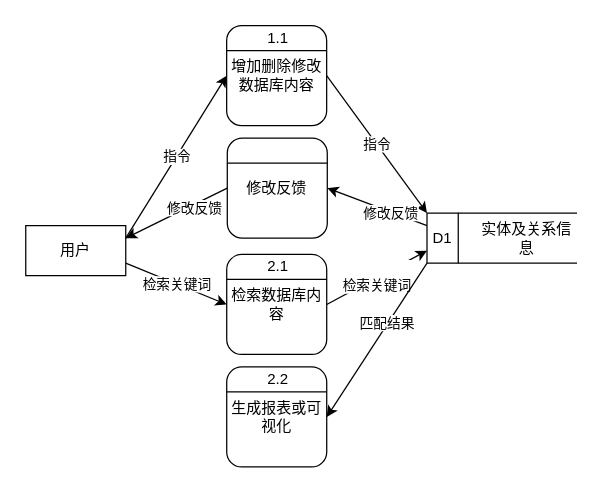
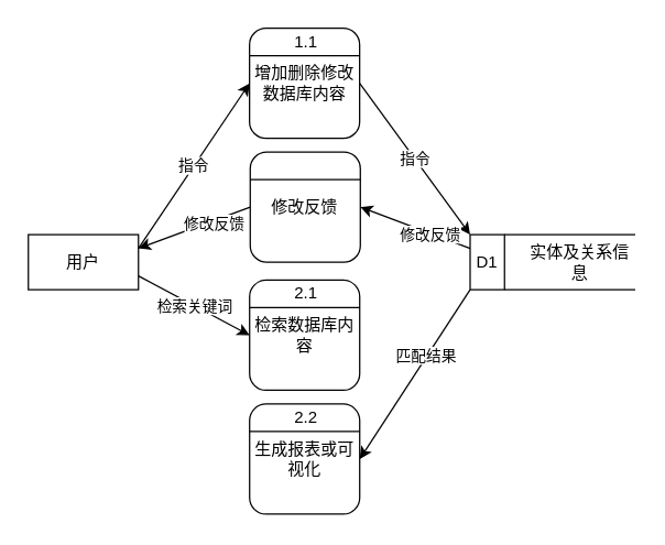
- <mxCell id="3" value="用户" style="rounded=0;whiteSpace=wrap;html=1;" parent="1" vertex="1"><mxGeometry x="20" y="180" width="80" height="40" as="geometry" /></mxCell>
+ <mxCell id="3" value="用户" style="rounded=0;whiteSpace=wrap;html=1;" parent="1" vertex="1"><mxGeometry x="20" y="170" width="80" height="40" as="geometry" /></mxCell>
- <mxCell id="15" value="&lt;br&gt;检索关键词" style="edgeStyle=none;html=1;exitX=1;exitY=0.5;exitDx=0;exitDy=0;entryX=0;entryY=0.75;entryDx=0;entryDy=0;" parent="1" source="16" target="9" edge="1"><mxGeometry relative="1" as="geometry"><mxPoint x="350" y="193.08" as="targetPoint" /></mxGeometry></mxCell>
